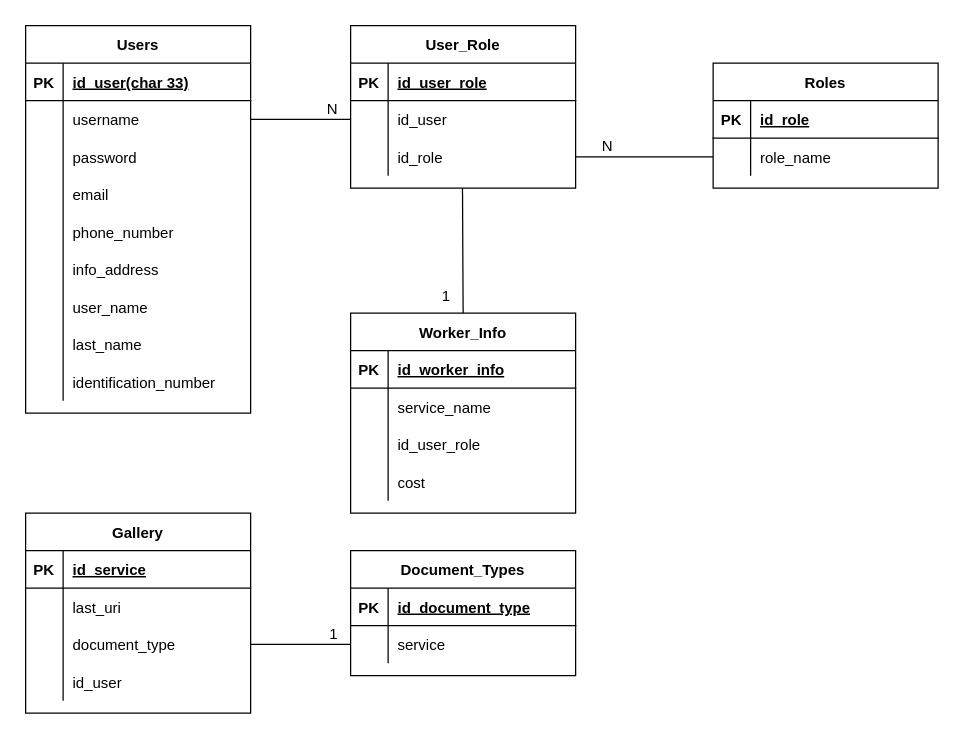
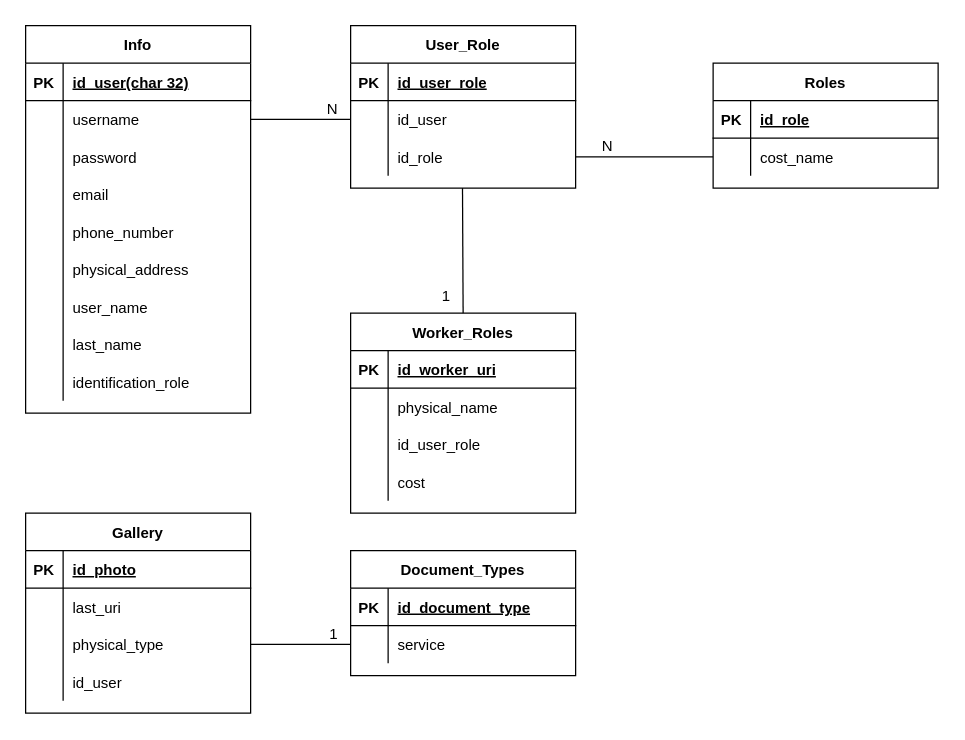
- <mxCell id="2" value="Users" style="shape=table;startSize=30;container=1;collapsible=1;childLayout=tableLayout;fixedRows=1;rowLines=0;fontStyle=1;align=center;resizeLast=1;" vertex="1" parent="1"><mxGeometry x="20" y="20" width="180" height="310" as="geometry" /></mxCell>
+ <mxCell id="2" value="Info" style="shape=table;startSize=30;container=1;collapsible=1;childLayout=tableLayout;fixedRows=1;rowLines=0;fontStyle=1;align=center;resizeLast=1;" vertex="1" parent="1"><mxGeometry x="20" y="20" width="180" height="310" as="geometry" /></mxCell>
- <mxCell id="5" value="id_user(char 33)" style="shape=partialRectangle;connectable=0;fillColor=none;top=0;left=0;bottom=0;right=0;align=left;spacingLeft=6;fontStyle=5;overflow=hidden;" vertex="1" parent="3"><mxGeometry x="30" width="150" height="30" as="geometry"><mxRectangle width="150" height="30" as="alternateBounds" /></mxGeometry></mxCell>
+ <mxCell id="5" value="id_user(char 32)" style="shape=partialRectangle;connectable=0;fillColor=none;top=0;left=0;bottom=0;right=0;align=left;spacingLeft=6;fontStyle=5;overflow=hidden;" vertex="1" parent="3"><mxGeometry x="30" width="150" height="30" as="geometry"><mxRectangle width="150" height="30" as="alternateBounds" /></mxGeometry></mxCell>
- <mxCell id="46" value="role_name" style="shape=partialRectangle;connectable=0;fillColor=none;top=0;left=0;bottom=0;right=0;align=left;spacingLeft=6;overflow=hidden;" vertex="1" parent="44"><mxGeometry x="30" width="150" height="30" as="geometry"><mxRectangle width="150" height="30" as="alternateBounds" /></mxGeometry></mxCell>
+ <mxCell id="46" value="cost_name" style="shape=partialRectangle;connectable=0;fillColor=none;top=0;left=0;bottom=0;right=0;align=left;spacingLeft=6;overflow=hidden;" vertex="1" parent="44"><mxGeometry x="30" width="150" height="30" as="geometry"><mxRectangle width="150" height="30" as="alternateBounds" /></mxGeometry></mxCell>
- <mxCell id="20" value="info_address" style="shape=partialRectangle;connectable=0;fillColor=none;top=0;left=0;bottom=0;right=0;align=left;spacingLeft=6;overflow=hidden;" vertex="1" parent="18"><mxGeometry x="30" width="150" height="30" as="geometry"><mxRectangle width="150" height="30" as="alternateBounds" /></mxGeometry></mxCell>
+ <mxCell id="20" value="physical_address" style="shape=partialRectangle;connectable=0;fillColor=none;top=0;left=0;bottom=0;right=0;align=left;spacingLeft=6;overflow=hidden;" vertex="1" parent="18"><mxGeometry x="30" width="150" height="30" as="geometry"><mxRectangle width="150" height="30" as="alternateBounds" /></mxGeometry></mxCell>
- <mxCell id="73" value="Worker_Info" style="shape=table;startSize=30;container=1;collapsible=1;childLayout=tableLayout;fixedRows=1;rowLines=0;fontStyle=1;align=center;resizeLast=1;" vertex="1" parent="1"><mxGeometry x="280" y="250" width="180" height="160" as="geometry" /></mxCell>
+ <mxCell id="73" value="Worker_Roles" style="shape=table;startSize=30;container=1;collapsible=1;childLayout=tableLayout;fixedRows=1;rowLines=0;fontStyle=1;align=center;resizeLast=1;" vertex="1" parent="1"><mxGeometry x="280" y="250" width="180" height="160" as="geometry" /></mxCell>
- <mxCell id="76" value="id_worker_info" style="shape=partialRectangle;connectable=0;fillColor=none;top=0;left=0;bottom=0;right=0;align=left;spacingLeft=6;fontStyle=5;overflow=hidden;" vertex="1" parent="74"><mxGeometry x="30" width="150" height="30" as="geometry"><mxRectangle width="150" height="30" as="alternateBounds" /></mxGeometry></mxCell>
+ <mxCell id="76" value="id_worker_uri" style="shape=partialRectangle;connectable=0;fillColor=none;top=0;left=0;bottom=0;right=0;align=left;spacingLeft=6;fontStyle=5;overflow=hidden;" vertex="1" parent="74"><mxGeometry x="30" width="150" height="30" as="geometry"><mxRectangle width="150" height="30" as="alternateBounds" /></mxGeometry></mxCell>
- <mxCell id="29" value="identification_number" style="shape=partialRectangle;connectable=0;fillColor=none;top=0;left=0;bottom=0;right=0;align=left;spacingLeft=6;overflow=hidden;" vertex="1" parent="27"><mxGeometry x="30" width="150" height="30" as="geometry"><mxRectangle width="150" height="30" as="alternateBounds" /></mxGeometry></mxCell>
+ <mxCell id="29" value="identification_role" style="shape=partialRectangle;connectable=0;fillColor=none;top=0;left=0;bottom=0;right=0;align=left;spacingLeft=6;overflow=hidden;" vertex="1" parent="27"><mxGeometry x="30" width="150" height="30" as="geometry"><mxRectangle width="150" height="30" as="alternateBounds" /></mxGeometry></mxCell>
- <mxCell id="79" value="service_name" style="shape=partialRectangle;connectable=0;fillColor=none;top=0;left=0;bottom=0;right=0;align=left;spacingLeft=6;overflow=hidden;" vertex="1" parent="77"><mxGeometry x="30" width="150" height="30" as="geometry"><mxRectangle width="150" height="30" as="alternateBounds" /></mxGeometry></mxCell>
+ <mxCell id="79" value="physical_name" style="shape=partialRectangle;connectable=0;fillColor=none;top=0;left=0;bottom=0;right=0;align=left;spacingLeft=6;overflow=hidden;" vertex="1" parent="77"><mxGeometry x="30" width="150" height="30" as="geometry"><mxRectangle width="150" height="30" as="alternateBounds" /></mxGeometry></mxCell>
- <mxCell id="54" value="id_service" style="shape=partialRectangle;connectable=0;fillColor=none;top=0;left=0;bottom=0;right=0;align=left;spacingLeft=6;fontStyle=5;overflow=hidden;" vertex="1" parent="52"><mxGeometry x="30" width="150" height="30" as="geometry"><mxRectangle width="150" height="30" as="alternateBounds" /></mxGeometry></mxCell>
+ <mxCell id="54" value="id_photo" style="shape=partialRectangle;connectable=0;fillColor=none;top=0;left=0;bottom=0;right=0;align=left;spacingLeft=6;fontStyle=5;overflow=hidden;" vertex="1" parent="52"><mxGeometry x="30" width="150" height="30" as="geometry"><mxRectangle width="150" height="30" as="alternateBounds" /></mxGeometry></mxCell>
- <mxCell id="60" value="document_type" style="shape=partialRectangle;connectable=0;fillColor=none;top=0;left=0;bottom=0;right=0;align=left;spacingLeft=6;overflow=hidden;" vertex="1" parent="58"><mxGeometry x="30" width="150" height="30" as="geometry"><mxRectangle width="150" height="30" as="alternateBounds" /></mxGeometry></mxCell>
+ <mxCell id="60" value="physical_type" style="shape=partialRectangle;connectable=0;fillColor=none;top=0;left=0;bottom=0;right=0;align=left;spacingLeft=6;overflow=hidden;" vertex="1" parent="58"><mxGeometry x="30" width="150" height="30" as="geometry"><mxRectangle width="150" height="30" as="alternateBounds" /></mxGeometry></mxCell>
